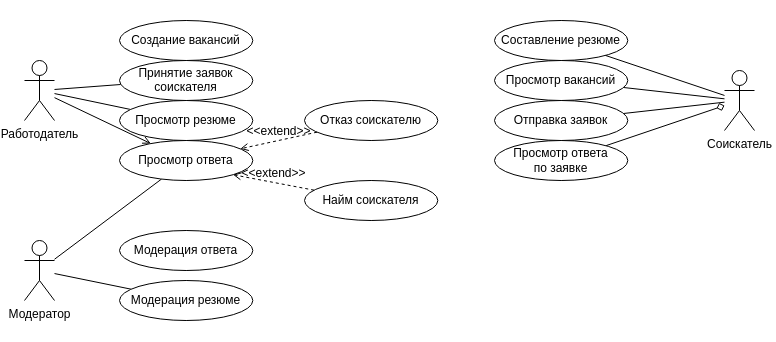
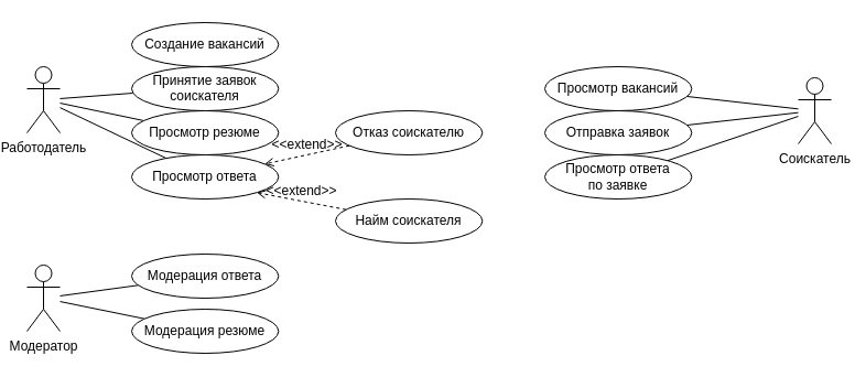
- <mxCell id="9" value="&lt;p style=&quot;line-height: 110% ; font-size: 12px&quot;&gt;Составление резюме&lt;/p&gt;" style="ellipse;whiteSpace=wrap;html=1;fontSize=12;" parent="1" vertex="1"><mxGeometry x="490" y="20" width="133.33" height="40" as="geometry" /></mxCell>
- <mxCell id="10" style="edgeStyle=none;rounded=0;orthogonalLoop=1;jettySize=auto;html=1;fontSize=12;endArrow=none;endFill=0;" parent="1" source="13" target="9" edge="1"><mxGeometry relative="1" as="geometry" /></mxCell>
- <mxCell id="24" style="edgeStyle=none;rounded=0;orthogonalLoop=1;jettySize=auto;html=1;fontSize=12;endArrow=diamond;endFill=0;" parent="1" source="25" target="13" edge="1"><mxGeometry relative="1" as="geometry" /></mxCell>
+ <mxCell id="24" style="edgeStyle=none;rounded=0;orthogonalLoop=1;jettySize=auto;html=1;fontSize=12;endArrow=none;endFill=0;" parent="1" source="25" target="13" edge="1"><mxGeometry relative="1" as="geometry" /></mxCell>
- <mxCell id="2" style="edgeStyle=none;rounded=0;orthogonalLoop=1;jettySize=auto;html=1;fontSize=12;endArrow=open;endFill=0;" parent="1" source="3" target="19" edge="1"><mxGeometry relative="1" as="geometry"><mxPoint x="160" y="200" as="targetPoint" /></mxGeometry></mxCell>
+ <mxCell id="2" style="edgeStyle=none;rounded=0;orthogonalLoop=1;jettySize=auto;html=1;fontSize=12;endArrow=none;endFill=0;" parent="1" source="3" target="19" edge="1"><mxGeometry relative="1" as="geometry"><mxPoint x="160" y="200" as="targetPoint" /></mxGeometry></mxCell>
- <mxCell id="16" style="edgeStyle=none;rounded=0;orthogonalLoop=1;jettySize=auto;html=1;fontSize=12;endArrow=none;endFill=0;" parent="1" source="17" target="19" edge="1"><mxGeometry relative="1" as="geometry" /></mxCell>
+ <mxCell id="16" style="edgeStyle=none;rounded=0;orthogonalLoop=1;jettySize=auto;html=1;fontSize=12;endArrow=none;endFill=0;" parent="1" source="17" target="18" edge="1"><mxGeometry relative="1" as="geometry" /></mxCell>
